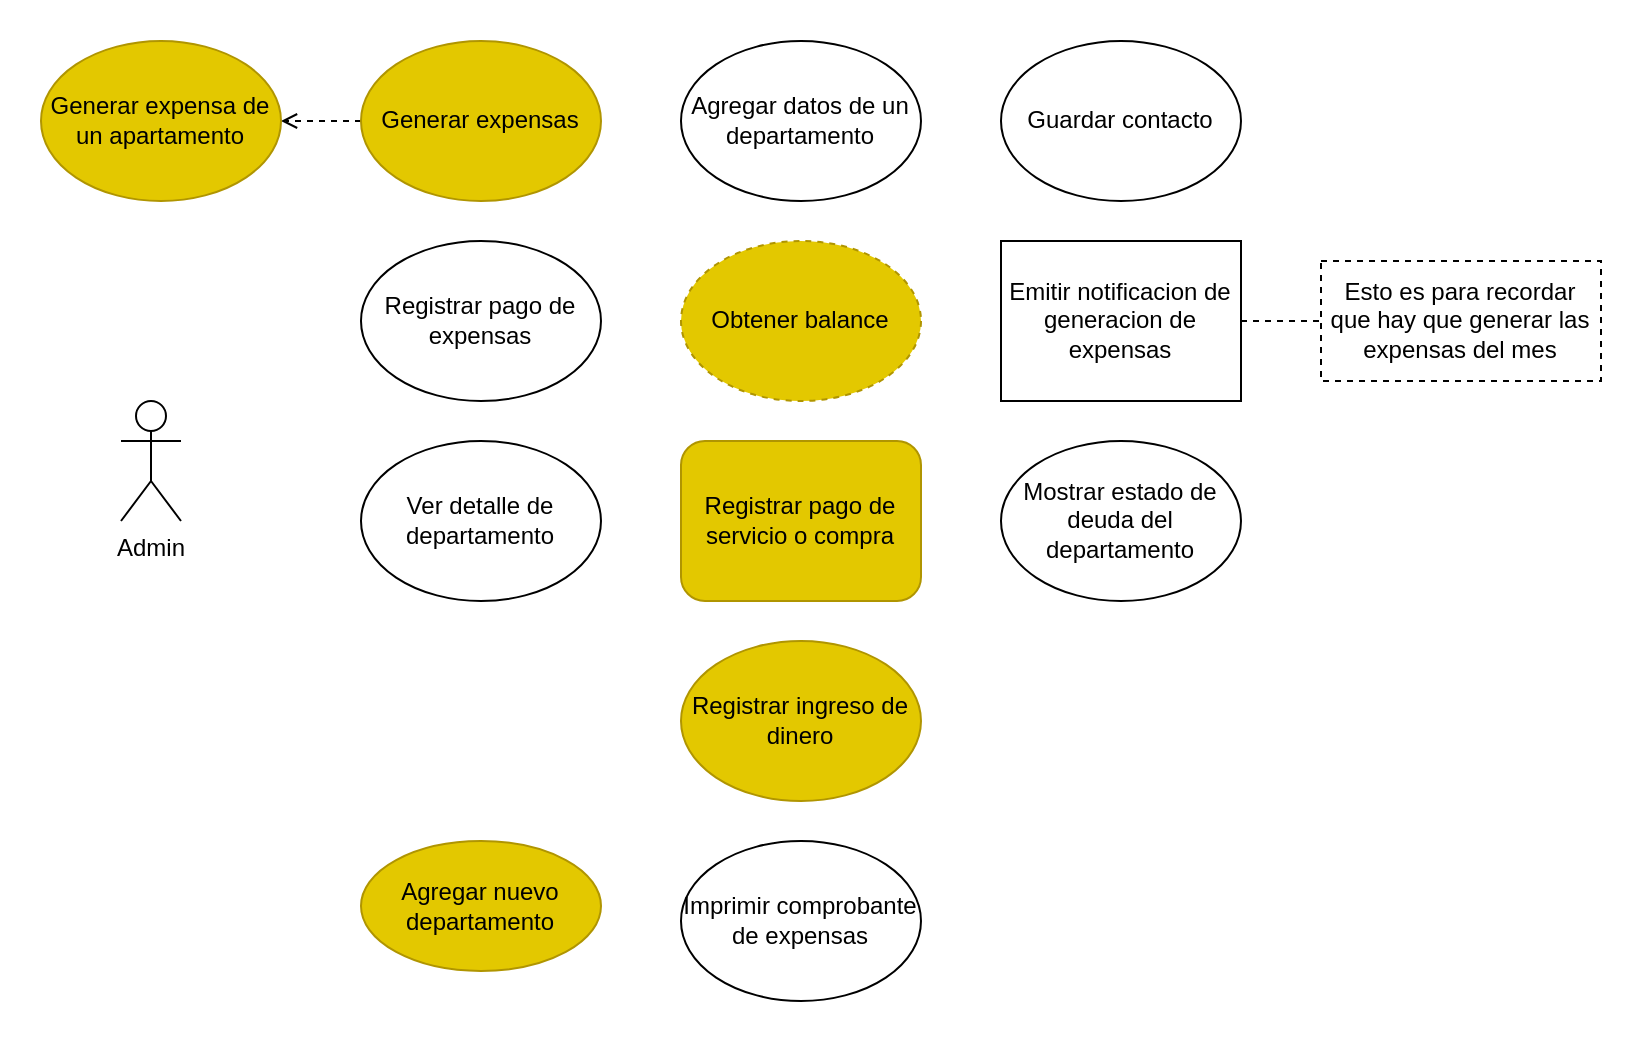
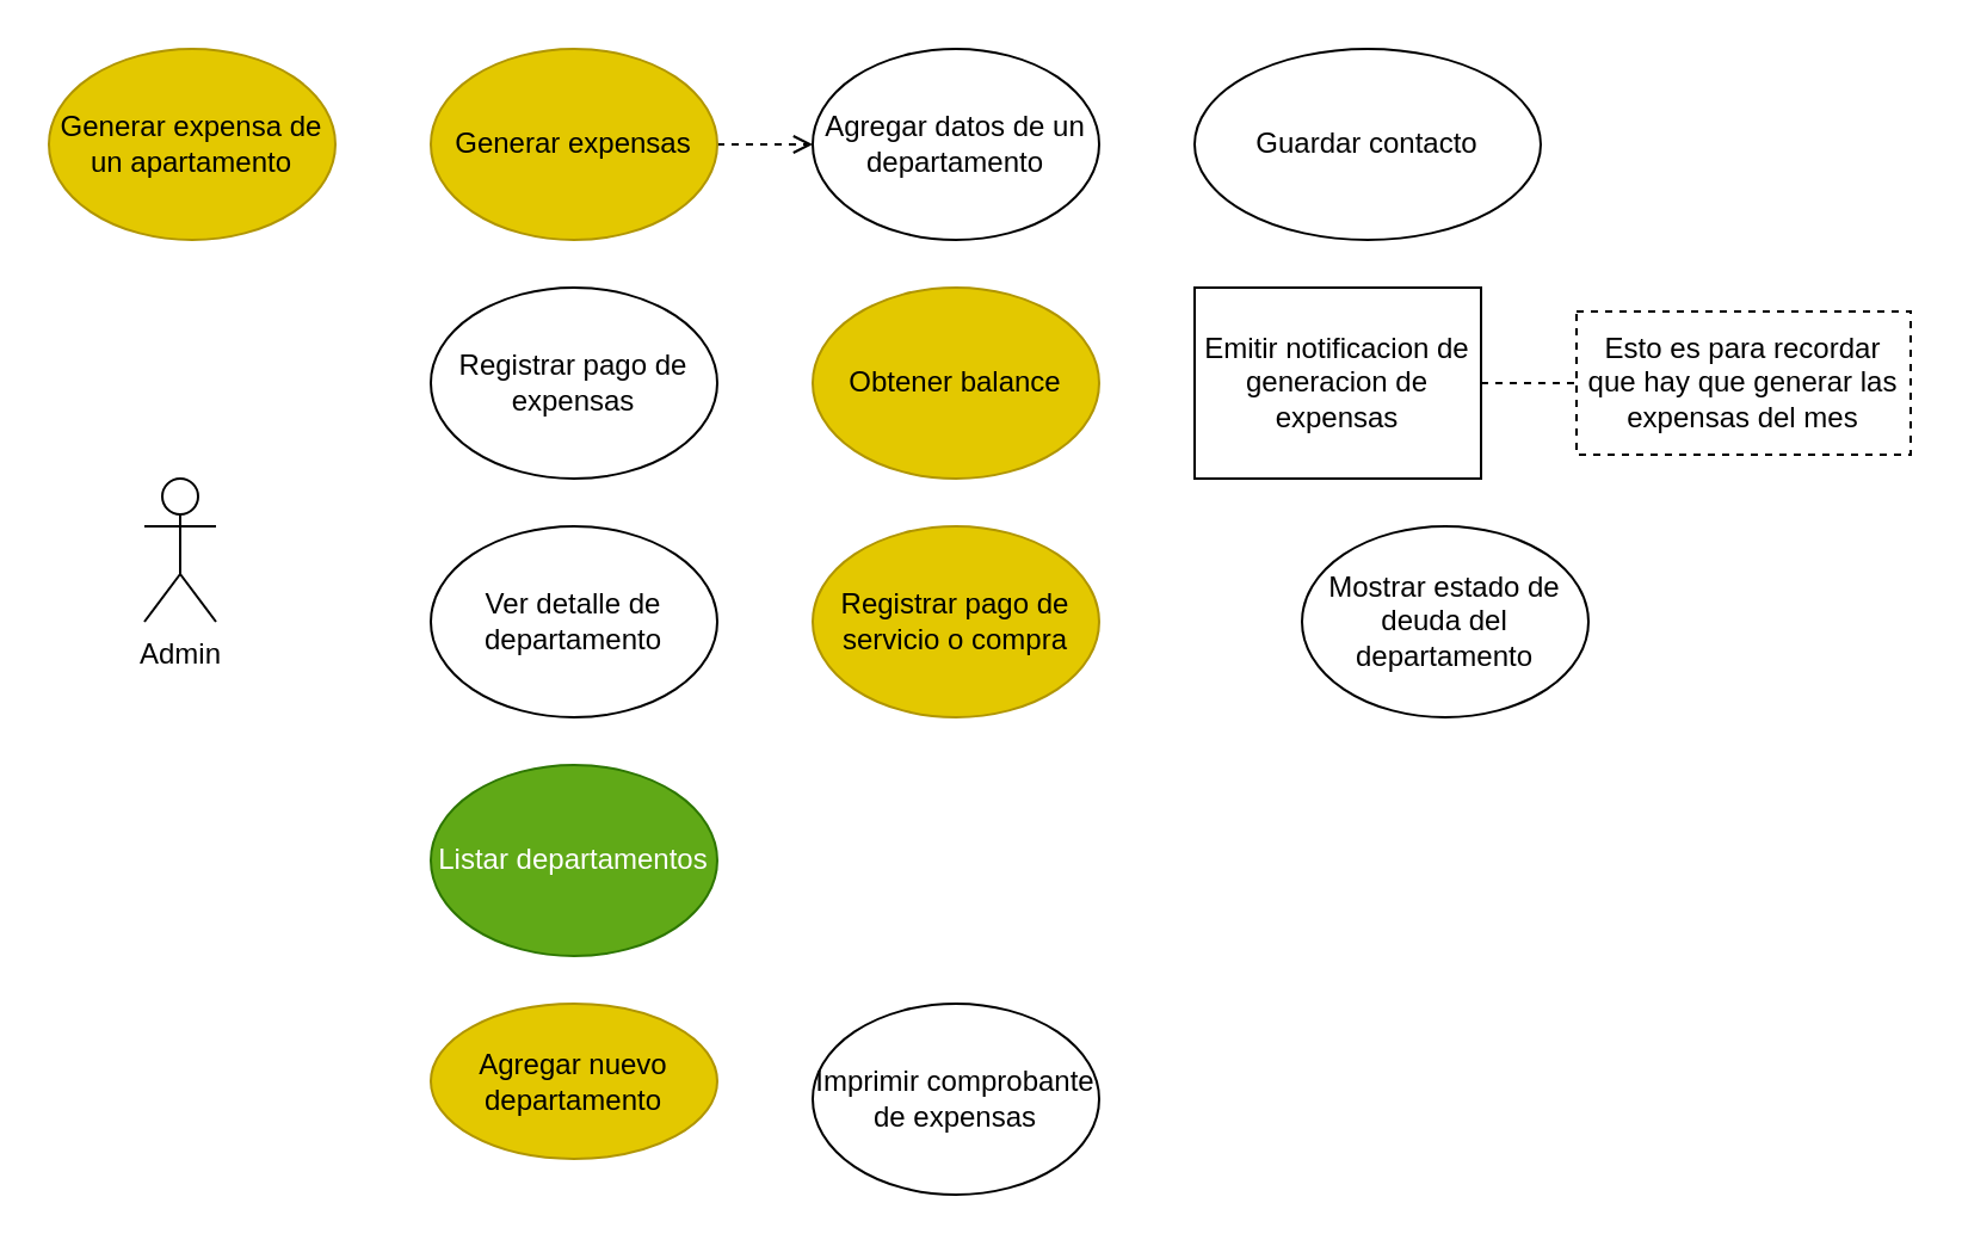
- <mxCell id="3" style="edgeStyle=none;html=1;dashed=1;entryX=1;entryY=0.5;entryDx=0;entryDy=0;endArrow=open;endFill=0;" parent="1" source="4" target="15" edge="1"><mxGeometry relative="1" as="geometry"><mxPoint x="120" y="60" as="targetPoint" /></mxGeometry></mxCell>
+ <mxCell id="3" style="edgeStyle=none;html=1;dashed=1;endArrow=open;endFill=0;" parent="1" source="4" target="9" edge="1"><mxGeometry relative="1" as="geometry"><mxPoint x="120" y="60" as="targetPoint" /></mxGeometry></mxCell>
- <mxCell id="14" value="Guardar contacto" style="ellipse;whiteSpace=wrap;html=1;" parent="1" vertex="1"><mxGeometry x="500" y="20" width="120" height="80" as="geometry" /></mxCell>
+ <mxCell id="14" value="Guardar contacto" style="ellipse;whiteSpace=wrap;html=1;" parent="1" vertex="1"><mxGeometry x="500" y="20" width="145" height="80" as="geometry" /></mxCell>
- <mxCell id="10" value="Obtener balance" style="ellipse;whiteSpace=wrap;html=1;fillColor=#e3c800;fontColor=#000000;strokeColor=#B09500;dashed=1;" parent="1" vertex="1"><mxGeometry x="340" y="120" width="120" height="80" as="geometry" /></mxCell>
+ <mxCell id="10" value="Obtener balance" style="ellipse;whiteSpace=wrap;html=1;fillColor=#e3c800;fontColor=#000000;strokeColor=#B09500;" parent="1" vertex="1"><mxGeometry x="340" y="120" width="120" height="80" as="geometry" /></mxCell>
- <mxCell id="11" value="Registrar pago de servicio o compra" style="whiteSpace=wrap;html=1;fillColor=#e3c800;fontColor=#000000;strokeColor=#B09500;rounded=1;" parent="1" vertex="1"><mxGeometry x="340" y="220" width="120" height="80" as="geometry" /></mxCell>
+ <mxCell id="11" value="Registrar pago de servicio o compra" style="ellipse;whiteSpace=wrap;html=1;fillColor=#e3c800;fontColor=#000000;strokeColor=#B09500;" parent="1" vertex="1"><mxGeometry x="340" y="220" width="120" height="80" as="geometry" /></mxCell>
- <mxCell id="20" value="Mostrar estado de deuda del departamento" style="ellipse;whiteSpace=wrap;html=1;" parent="1" vertex="1"><mxGeometry x="500" y="220" width="120" height="80" as="geometry" /></mxCell>
+ <mxCell id="20" value="Mostrar estado de deuda del departamento" style="ellipse;whiteSpace=wrap;html=1;" parent="1" vertex="1"><mxGeometry x="545" y="220" width="120" height="80" as="geometry" /></mxCell>
+ <mxCell id="7" value="Listar departamentos" style="ellipse;whiteSpace=wrap;html=1;fillColor=#60a917;fontColor=#ffffff;strokeColor=#2D7600;" parent="1" vertex="1"><mxGeometry x="180" y="320" width="120" height="80" as="geometry" /></mxCell>
- <mxCell id="12" value="Registrar ingreso de dinero" style="ellipse;whiteSpace=wrap;html=1;fillColor=#e3c800;fontColor=#000000;strokeColor=#B09500;" parent="1" vertex="1"><mxGeometry x="340" y="320" width="120" height="80" as="geometry" /></mxCell>
